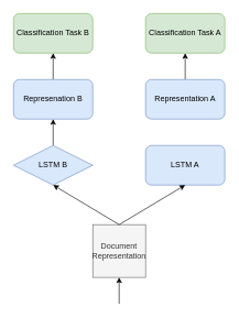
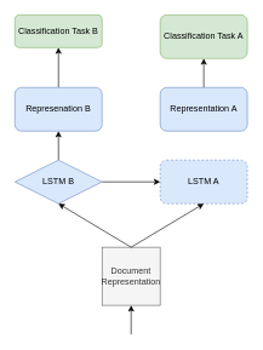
- <mxCell id="14" value="Classification Task B" style="rounded=1;whiteSpace=wrap;html=1;fillColor=#d5e8d4;strokeColor=#82b366;" vertex="1" parent="1"><mxGeometry x="20" y="20" width="120" height="60" as="geometry" /></mxCell>
+ <mxCell id="14" value="Classification Task B" style="rounded=1;whiteSpace=wrap;html=1;fillColor=#d5e8d4;strokeColor=#82b366;" vertex="1" parent="1"><mxGeometry x="20" y="20" width="120" height="45" as="geometry" /></mxCell>
+ <mxCell id="4" style="edgeStyle=orthogonalEdgeStyle;rounded=0;orthogonalLoop=1;jettySize=auto;html=1;exitX=1;exitY=0.5;exitDx=0;exitDy=0;entryX=0;entryY=0.5;entryDx=0;entryDy=0;" edge="1" parent="1" source="6" target="7"><mxGeometry relative="1" as="geometry"><mxPoint x="210" y="250" as="targetPoint" /></mxGeometry></mxCell>
- <mxCell id="7" value="&lt;span&gt;LSTM A&lt;/span&gt;" style="rounded=1;whiteSpace=wrap;html=1;fillColor=#dae8fc;strokeColor=#6c8ebf;" vertex="1" parent="1"><mxGeometry x="220" y="220" width="120" height="60" as="geometry" /></mxCell>
+ <mxCell id="7" value="&lt;span&gt;LSTM A&lt;/span&gt;" style="rounded=1;whiteSpace=wrap;html=1;fillColor=#dae8fc;strokeColor=#6c8ebf;dashed=1;" vertex="1" parent="1"><mxGeometry x="220" y="220" width="120" height="60" as="geometry" /></mxCell>
